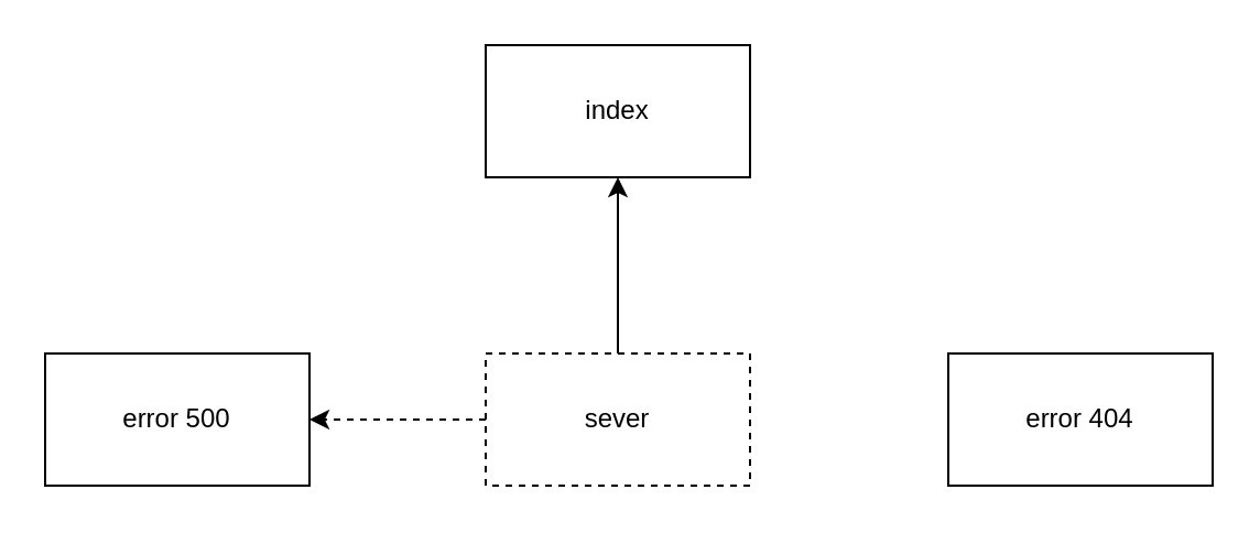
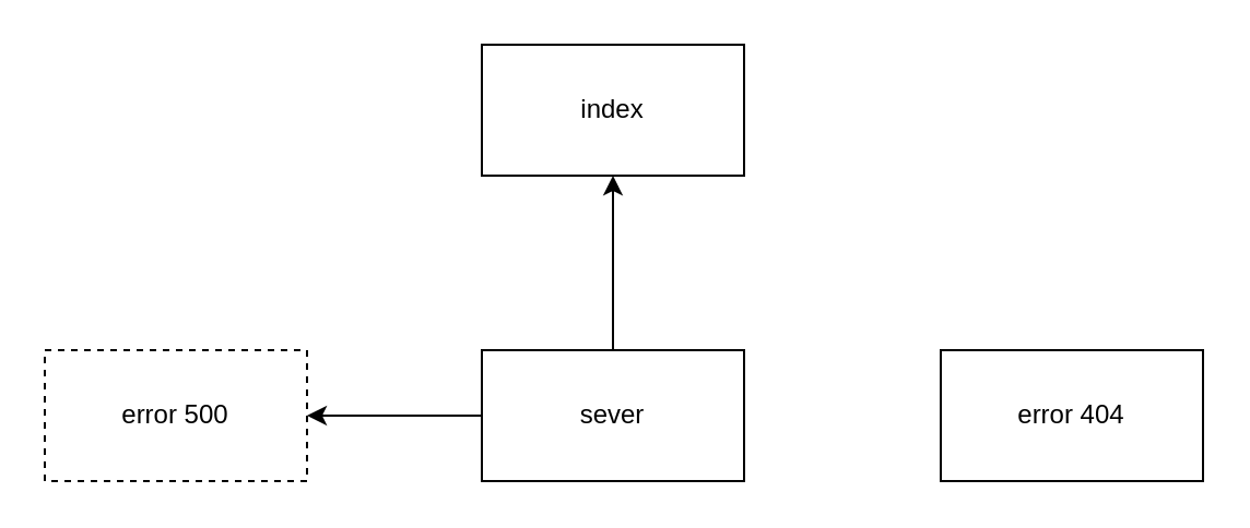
- <mxCell id="6" value="error 500" style="rounded=0;whiteSpace=wrap;html=1;" vertex="1" parent="1"><mxGeometry x="20" y="160" width="120" height="60" as="geometry" /></mxCell>
+ <mxCell id="6" value="error 500" style="rounded=0;whiteSpace=wrap;html=1;dashed=1;" vertex="1" parent="1"><mxGeometry x="20" y="160" width="120" height="60" as="geometry" /></mxCell>
- <mxCell id="2" value="" style="edgeStyle=orthogonalEdgeStyle;rounded=0;orthogonalLoop=1;jettySize=auto;html=1;dashed=1;" edge="1" parent="1" source="4" target="6"><mxGeometry relative="1" as="geometry" /></mxCell>
+ <mxCell id="2" value="" style="edgeStyle=orthogonalEdgeStyle;rounded=0;orthogonalLoop=1;jettySize=auto;html=1;" edge="1" parent="1" source="4" target="6"><mxGeometry relative="1" as="geometry" /></mxCell>
- <mxCell id="4" value="sever" style="rounded=0;whiteSpace=wrap;html=1;dashed=1;" vertex="1" parent="1"><mxGeometry x="220" y="160" width="120" height="60" as="geometry" /></mxCell>
+ <mxCell id="4" value="sever" style="rounded=0;whiteSpace=wrap;html=1;" vertex="1" parent="1"><mxGeometry x="220" y="160" width="120" height="60" as="geometry" /></mxCell>
